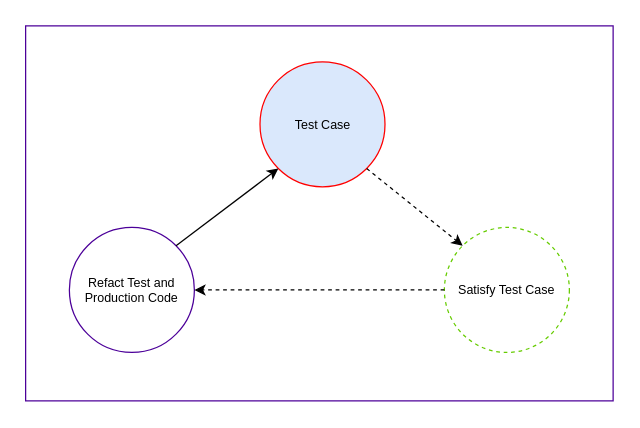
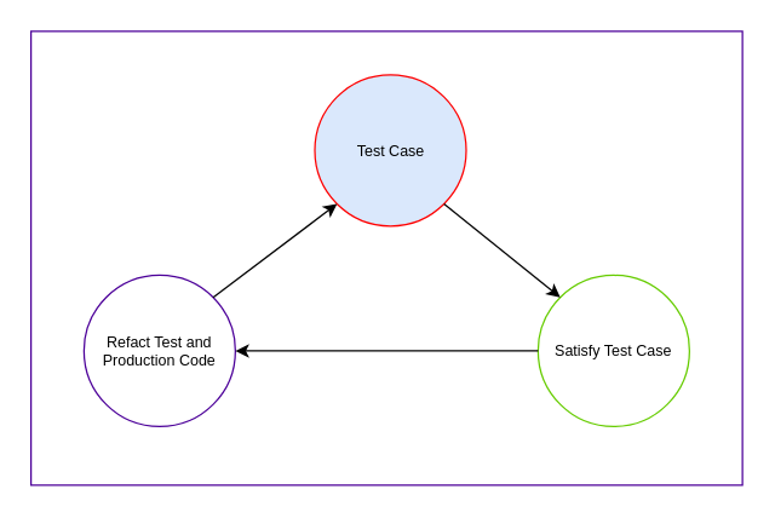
- <mxCell id="6" value="" style="endArrow=classic;html=1;entryX=0;entryY=0;entryDx=0;entryDy=0;exitX=1;exitY=1;exitDx=0;exitDy=0;dashed=1;" edge="1" parent="1" source="3" target="4"><mxGeometry width="50" height="50" relative="1" as="geometry"><mxPoint x="325" y="101.75" as="sourcePoint" /><mxPoint x="445" y="218.75" as="targetPoint" /></mxGeometry></mxCell>
+ <mxCell id="6" value="" style="endArrow=classic;html=1;entryX=0;entryY=0;entryDx=0;entryDy=0;exitX=1;exitY=1;exitDx=0;exitDy=0;" edge="1" parent="1" source="3" target="4"><mxGeometry width="50" height="50" relative="1" as="geometry"><mxPoint x="325" y="101.75" as="sourcePoint" /><mxPoint x="445" y="218.75" as="targetPoint" /></mxGeometry></mxCell>
- <mxCell id="7" value="" style="endArrow=classic;html=1;exitX=0;exitY=0.5;exitDx=0;exitDy=0;entryX=1;entryY=0.5;entryDx=0;entryDy=0;dashed=1;" edge="1" parent="1" source="4" target="5"><mxGeometry width="50" height="50" relative="1" as="geometry"><mxPoint x="395" y="268.75" as="sourcePoint" /><mxPoint x="445" y="218.75" as="targetPoint" /></mxGeometry></mxCell>
+ <mxCell id="7" value="" style="endArrow=classic;html=1;exitX=0;exitY=0.5;exitDx=0;exitDy=0;entryX=1;entryY=0.5;entryDx=0;entryDy=0;" edge="1" parent="1" source="4" target="5"><mxGeometry width="50" height="50" relative="1" as="geometry"><mxPoint x="395" y="268.75" as="sourcePoint" /><mxPoint x="445" y="218.75" as="targetPoint" /></mxGeometry></mxCell>
- <mxCell id="4" value="Satisfy Test Case" style="ellipse;whiteSpace=wrap;html=1;aspect=fixed;strokeColor=#66CC00;fontSize=10;dashed=1;" vertex="1" parent="1"><mxGeometry x="355" y="181.25" width="100" height="100" as="geometry" /></mxCell>
+ <mxCell id="4" value="Satisfy Test Case" style="ellipse;whiteSpace=wrap;html=1;aspect=fixed;strokeColor=#66CC00;fontSize=10;" vertex="1" parent="1"><mxGeometry x="355" y="181.25" width="100" height="100" as="geometry" /></mxCell>
